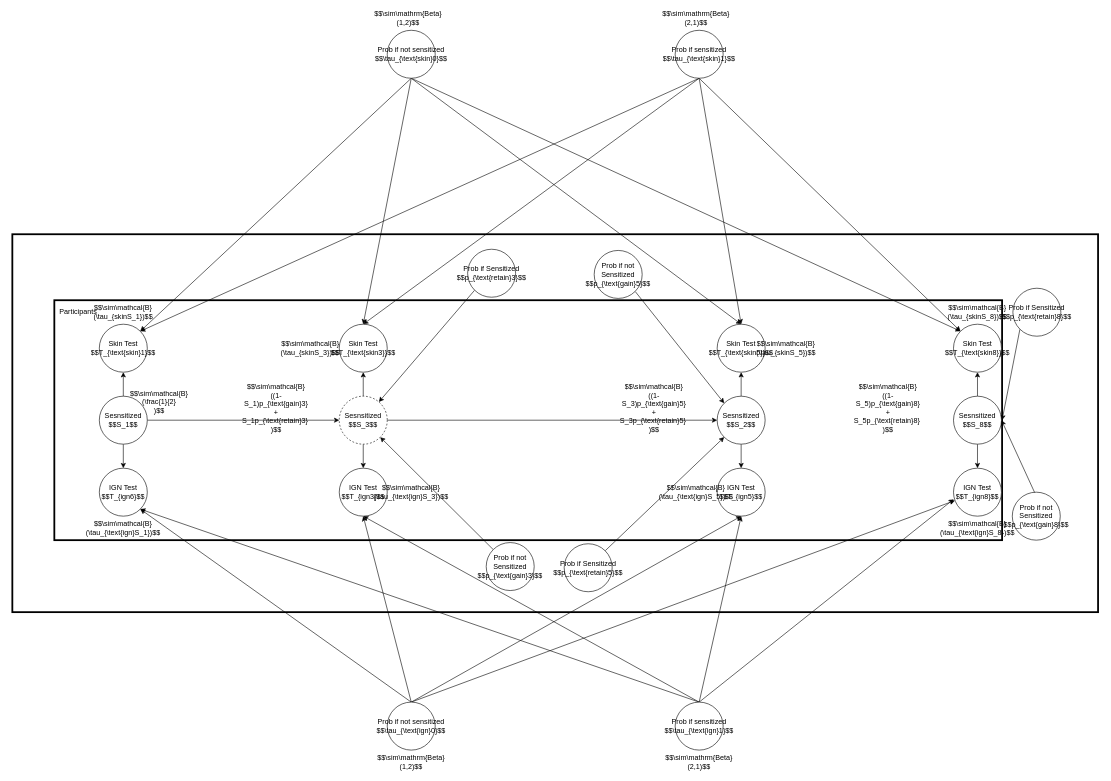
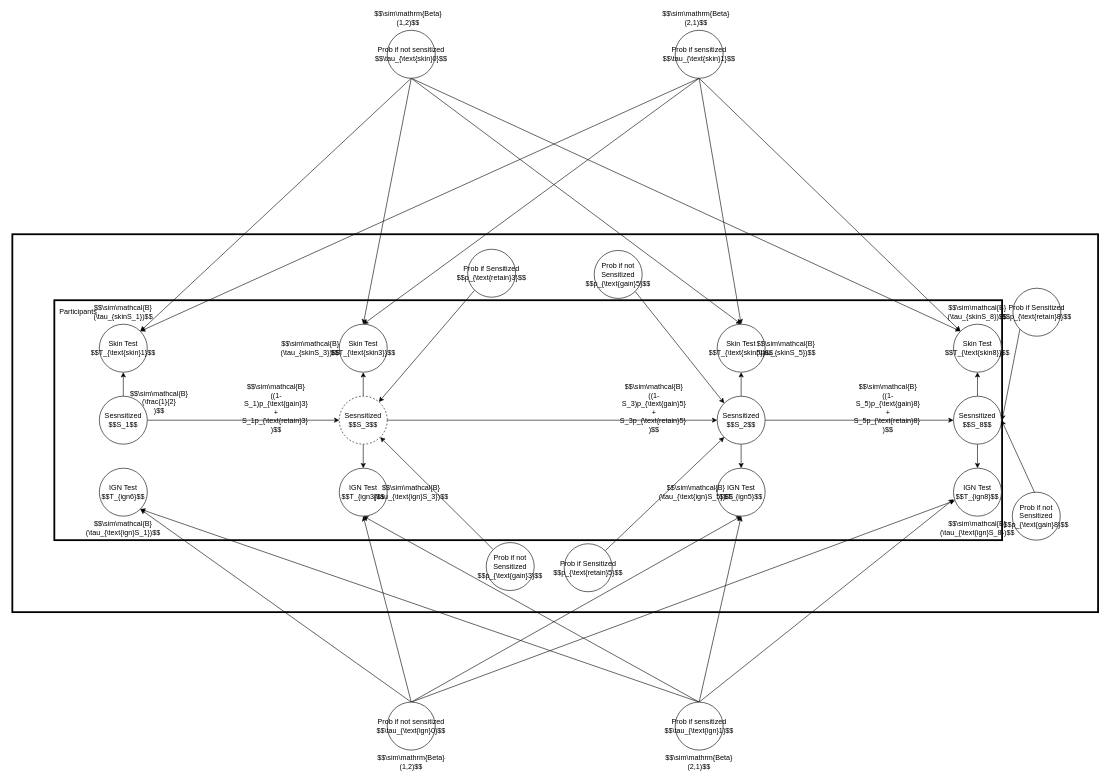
+ <mxCell id="21" style="edgeStyle=none;rounded=0;orthogonalLoop=1;jettySize=auto;html=1;exitX=1;exitY=0.5;exitDx=0;exitDy=0;entryX=0;entryY=0.5;entryDx=0;entryDy=0;" parent="1" source="24" target="43" edge="1"><mxGeometry relative="1" as="geometry" /></mxCell>
- <mxCell id="6" style="edgeStyle=none;rounded=0;orthogonalLoop=1;jettySize=auto;html=1;exitX=0.5;exitY=1;exitDx=0;exitDy=0;" parent="1" source="7" target="10" edge="1"><mxGeometry relative="1" as="geometry" /></mxCell>
